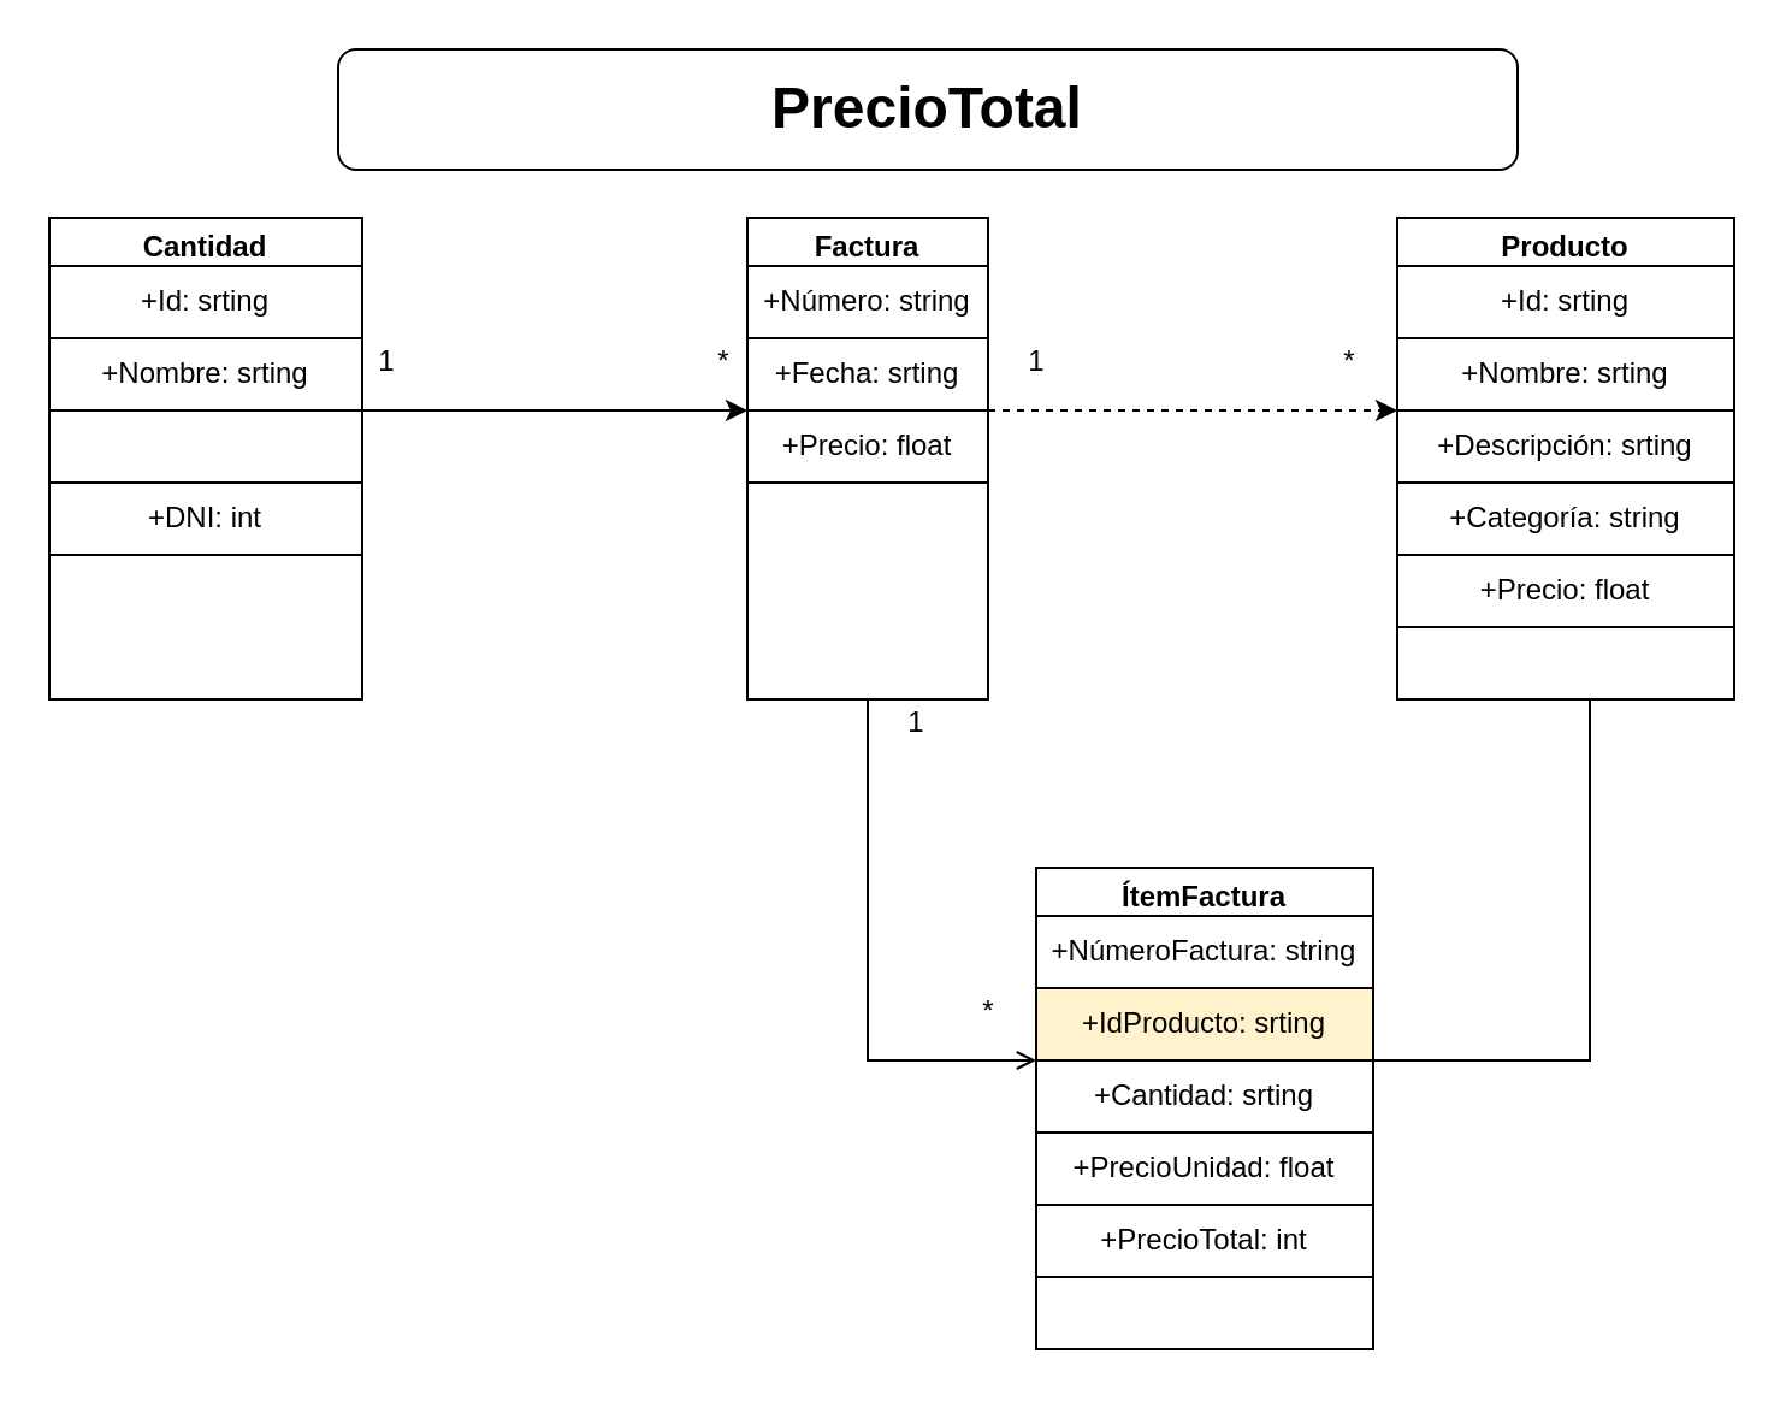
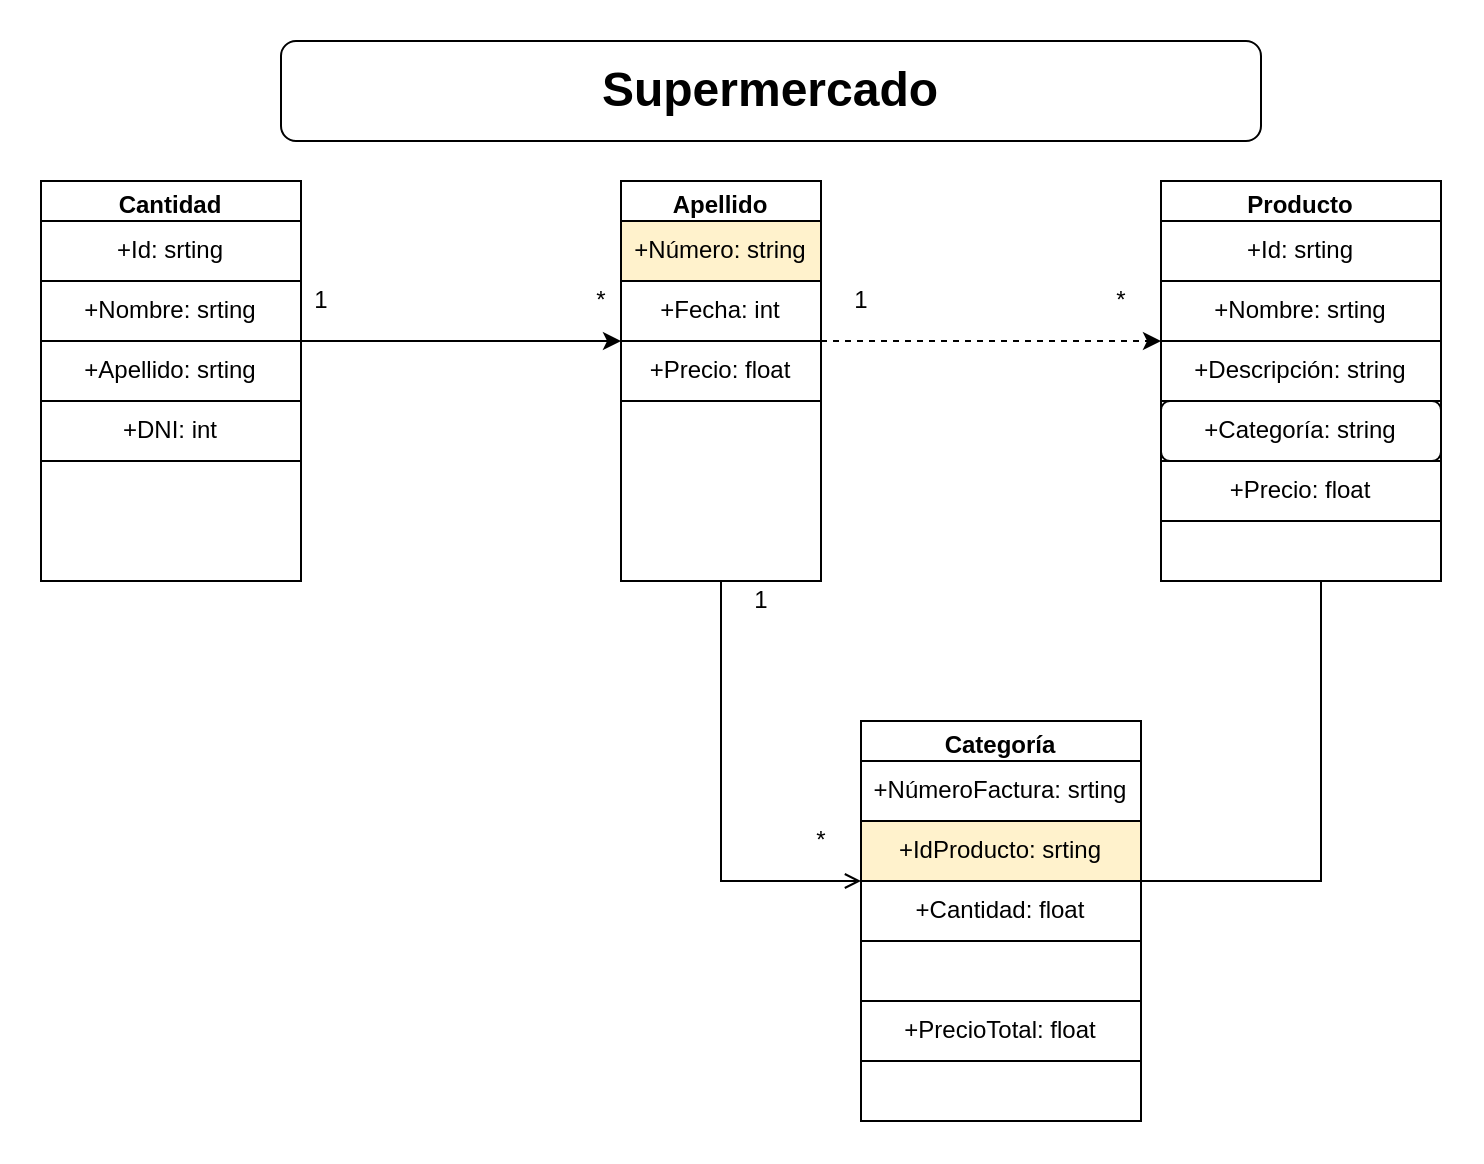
- <mxCell id="36" value="&lt;h1&gt;PrecioTotal&lt;/h1&gt;" style="rounded=1;whiteSpace=wrap;html=1;" vertex="1" parent="1"><mxGeometry x="140" y="20" width="490" height="50" as="geometry" /></mxCell>
+ <mxCell id="36" value="&lt;h1&gt;Supermercado&lt;/h1&gt;" style="rounded=1;whiteSpace=wrap;html=1;" vertex="1" parent="1"><mxGeometry x="140" y="20" width="490" height="50" as="geometry" /></mxCell>
- <mxCell id="16" value="Factura" style="swimlane;" vertex="1" parent="1"><mxGeometry x="310" y="90" width="100" height="200" as="geometry" /></mxCell>
+ <mxCell id="16" value="Apellido" style="swimlane;" vertex="1" parent="1"><mxGeometry x="310" y="90" width="100" height="200" as="geometry" /></mxCell>
- <mxCell id="17" value="+Número: string" style="rounded=0;whiteSpace=wrap;html=1;" vertex="1" parent="16"><mxGeometry y="20" width="100" height="30" as="geometry" /></mxCell>
+ <mxCell id="17" value="+Número: string" style="rounded=0;whiteSpace=wrap;html=1;fillColor=#fff2cc;" vertex="1" parent="16"><mxGeometry y="20" width="100" height="30" as="geometry" /></mxCell>
- <mxCell id="18" value="+Fecha: srting" style="rounded=0;whiteSpace=wrap;html=1;" vertex="1" parent="16"><mxGeometry y="50" width="100" height="30" as="geometry" /></mxCell>
+ <mxCell id="18" value="+Fecha: int" style="rounded=0;whiteSpace=wrap;html=1;" vertex="1" parent="16"><mxGeometry y="50" width="100" height="30" as="geometry" /></mxCell>
+ <mxCell id="5" value="+Apellido: srting" style="rounded=0;whiteSpace=wrap;html=1;" vertex="1" parent="2"><mxGeometry y="80" width="130" height="30" as="geometry" /></mxCell>
- <mxCell id="13" value="+Descripción: srting" style="rounded=0;whiteSpace=wrap;html=1;" vertex="1" parent="10"><mxGeometry y="80" width="140" height="30" as="geometry" /></mxCell>
+ <mxCell id="13" value="+Descripción: string" style="rounded=0;whiteSpace=wrap;html=1;" vertex="1" parent="10"><mxGeometry y="80" width="140" height="30" as="geometry" /></mxCell>
- <mxCell id="14" value="+Categoría: string" style="rounded=0;whiteSpace=wrap;html=1;" vertex="1" parent="10"><mxGeometry y="110" width="140" height="30" as="geometry" /></mxCell>
+ <mxCell id="14" value="+Categoría: string" style="whiteSpace=wrap;html=1;rounded=1;" vertex="1" parent="10"><mxGeometry y="110" width="140" height="30" as="geometry" /></mxCell>
- <mxCell id="26" value="ÍtemFactura" style="swimlane;" vertex="1" parent="1"><mxGeometry x="430" y="360" width="140" height="200" as="geometry" /></mxCell>
+ <mxCell id="26" value="Categoría" style="swimlane;" vertex="1" parent="1"><mxGeometry x="430" y="360" width="140" height="200" as="geometry" /></mxCell>
- <mxCell id="27" value="+NúmeroFactura: string" style="rounded=0;whiteSpace=wrap;html=1;" vertex="1" parent="26"><mxGeometry y="20" width="140" height="30" as="geometry" /></mxCell>
+ <mxCell id="27" value="+NúmeroFactura: srting" style="rounded=0;whiteSpace=wrap;html=1;" vertex="1" parent="26"><mxGeometry y="20" width="140" height="30" as="geometry" /></mxCell>
- <mxCell id="29" value="+Cantidad: srting" style="rounded=0;whiteSpace=wrap;html=1;" vertex="1" parent="26"><mxGeometry y="80" width="140" height="30" as="geometry" /></mxCell>
+ <mxCell id="29" value="+Cantidad: float" style="rounded=0;whiteSpace=wrap;html=1;" vertex="1" parent="26"><mxGeometry y="80" width="140" height="30" as="geometry" /></mxCell>
- <mxCell id="30" value="+PrecioUnidad: float" style="rounded=0;whiteSpace=wrap;html=1;" vertex="1" parent="26"><mxGeometry y="110" width="140" height="30" as="geometry" /></mxCell>
- <mxCell id="31" value="+PrecioTotal: int" style="rounded=0;whiteSpace=wrap;html=1;" vertex="1" parent="26"><mxGeometry y="140" width="140" height="30" as="geometry" /></mxCell>
+ <mxCell id="31" value="+PrecioTotal: float" style="rounded=0;whiteSpace=wrap;html=1;" vertex="1" parent="26"><mxGeometry y="140" width="140" height="30" as="geometry" /></mxCell>
